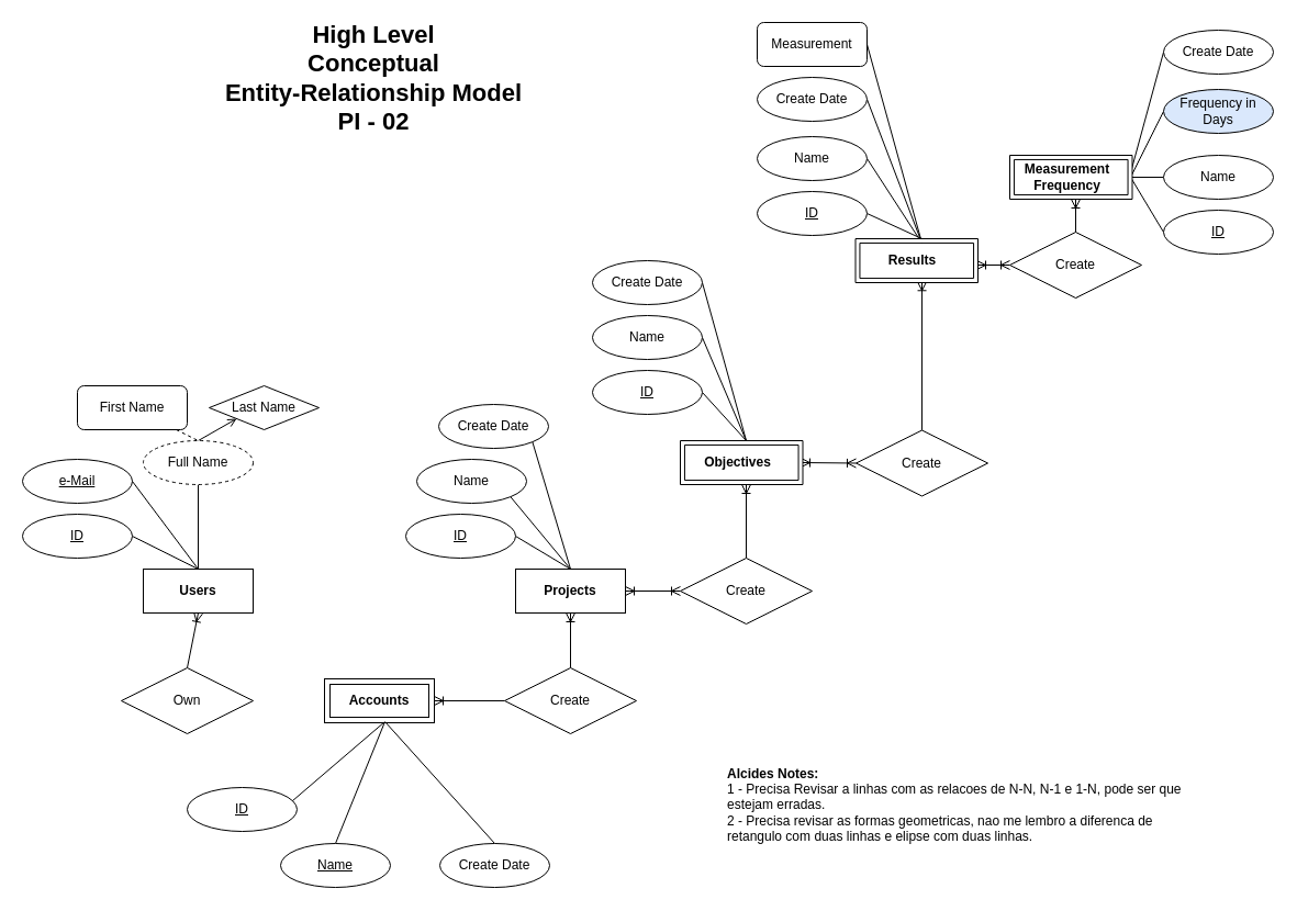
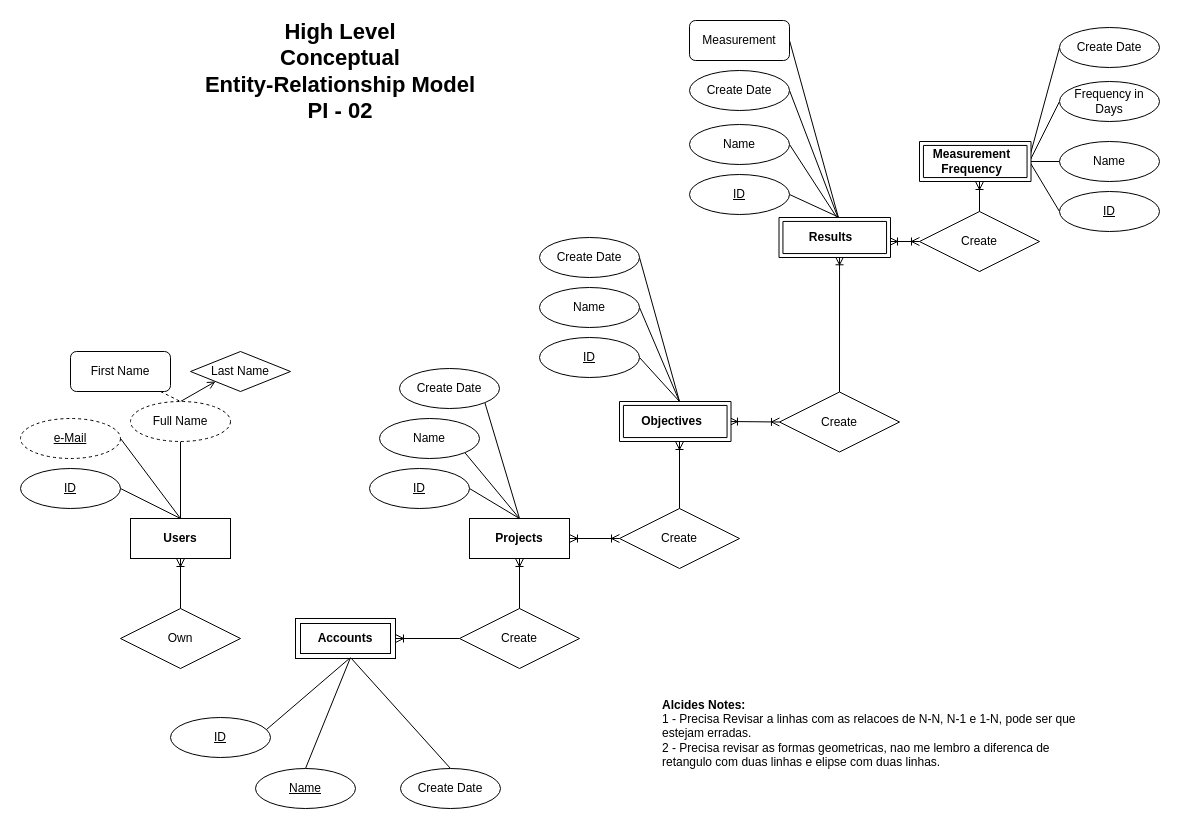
- <mxCell id="60" value="Frequency in Days" style="ellipse;whiteSpace=wrap;html=1;align=center;fillColor=#dae8fc;" parent="1" vertex="1"><mxGeometry x="1059" y="81" width="100" height="40" as="geometry" /></mxCell>
+ <mxCell id="60" value="Frequency in Days" style="ellipse;whiteSpace=wrap;html=1;align=center;" parent="1" vertex="1"><mxGeometry x="1059" y="81" width="100" height="40" as="geometry" /></mxCell>
- <mxCell id="5" value="e-Mail" style="ellipse;whiteSpace=wrap;html=1;align=center;fontStyle=4;" parent="1" vertex="1"><mxGeometry x="20" y="418" width="100" height="40" as="geometry" /></mxCell>
+ <mxCell id="5" value="e-Mail" style="ellipse;whiteSpace=wrap;html=1;align=center;fontStyle=4;dashed=1;" parent="1" vertex="1"><mxGeometry x="20" y="418" width="100" height="40" as="geometry" /></mxCell>
- <mxCell id="8" value="Own" style="shape=rhombus;perimeter=rhombusPerimeter;whiteSpace=wrap;html=1;align=center;" parent="1" vertex="1"><mxGeometry x="110" y="608" width="120" height="60" as="geometry" /></mxCell>
+ <mxCell id="8" value="Own" style="shape=rhombus;perimeter=rhombusPerimeter;whiteSpace=wrap;html=1;align=center;" parent="1" vertex="1"><mxGeometry x="120" y="608" width="120" height="60" as="geometry" /></mxCell>
